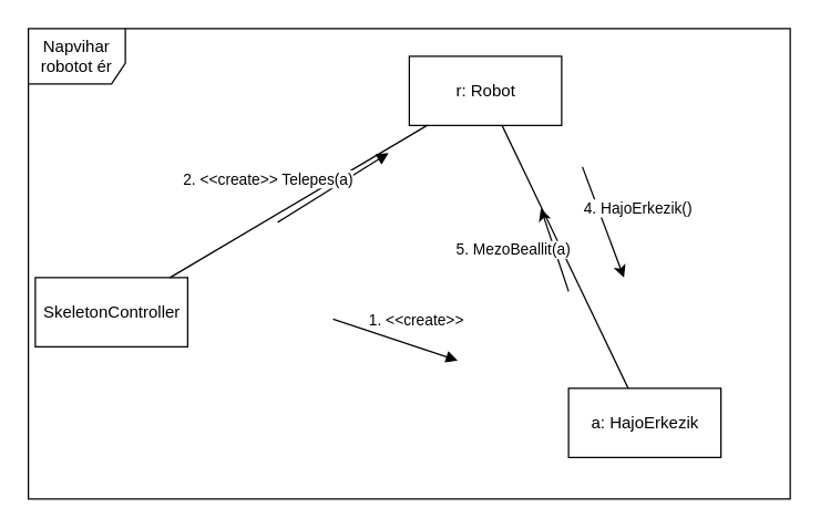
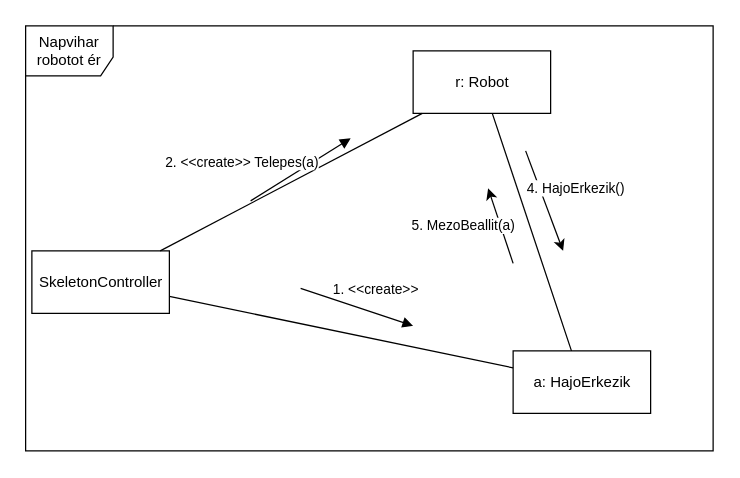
- <mxCell id="4" value="r: Robot" style="html=1;" vertex="1" parent="1"><mxGeometry x="295" y="40" width="110" height="50" as="geometry" /></mxCell>
+ <mxCell id="4" value="r: Robot" style="html=1;" vertex="1" parent="1"><mxGeometry x="330" y="40" width="110" height="50" as="geometry" /></mxCell>
+ <mxCell id="7" value="" style="endArrow=none;html=1;" edge="1" parent="1" source="3" target="5"><mxGeometry width="50" height="50" relative="1" as="geometry"><mxPoint x="180" y="257.5" as="sourcePoint" /><mxPoint x="370" y="412.5" as="targetPoint" /></mxGeometry></mxCell>
